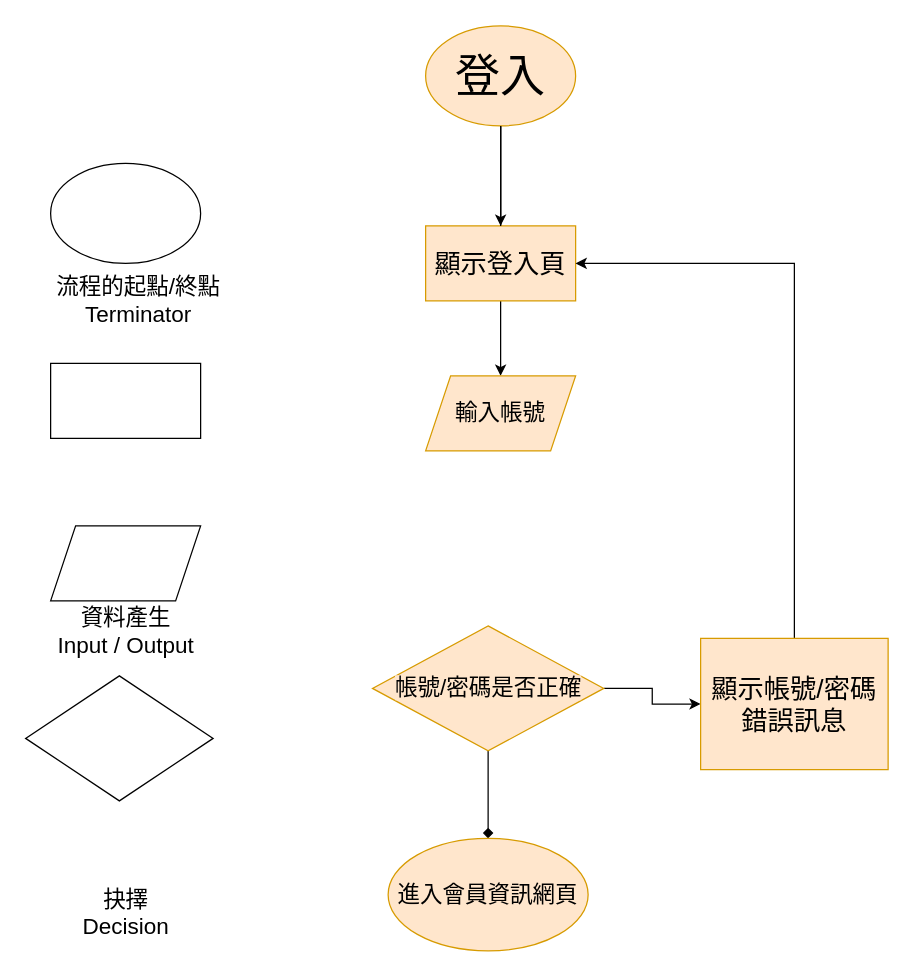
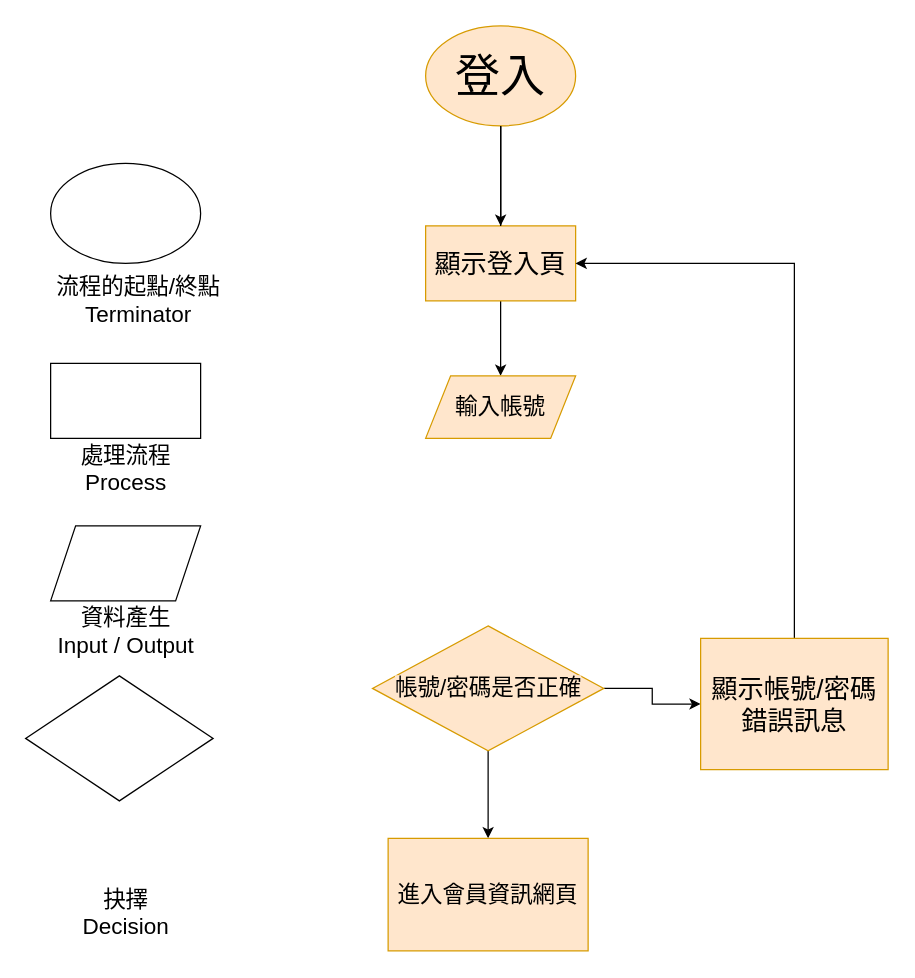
- <mxCell id="16" value="輸入帳號" style="shape=parallelogram;perimeter=parallelogramPerimeter;whiteSpace=wrap;html=1;fixedSize=1;fontSize=18;fillColor=#ffe6cc;strokeColor=#d79b00;" vertex="1" parent="1"><mxGeometry x="340" y="300" width="120" height="60" as="geometry" /></mxCell>
+ <mxCell id="16" value="輸入帳號" style="shape=parallelogram;perimeter=parallelogramPerimeter;whiteSpace=wrap;html=1;fixedSize=1;fontSize=18;fillColor=#ffe6cc;strokeColor=#d79b00;" vertex="1" parent="1"><mxGeometry x="340" y="300" width="120" height="50" as="geometry" /></mxCell>
+ <mxCell id="8" value="處理流程&lt;br&gt;Process" style="text;html=1;align=center;verticalAlign=middle;resizable=0;points=[];autosize=1;strokeColor=none;fillColor=none;fontSize=18;" vertex="1" parent="1"><mxGeometry x="55" y="350" width="90" height="50" as="geometry" /></mxCell>
- <mxCell id="17" style="edgeStyle=orthogonalEdgeStyle;rounded=0;orthogonalLoop=1;jettySize=auto;html=1;exitX=0.5;exitY=1;exitDx=0;exitDy=0;entryX=0.5;entryY=0;entryDx=0;entryDy=0;fontSize=18;endArrow=diamond;" edge="1" parent="1" source="19" target="20"><mxGeometry relative="1" as="geometry" /></mxCell>
+ <mxCell id="17" style="edgeStyle=orthogonalEdgeStyle;rounded=0;orthogonalLoop=1;jettySize=auto;html=1;exitX=0.5;exitY=1;exitDx=0;exitDy=0;entryX=0.5;entryY=0;entryDx=0;entryDy=0;fontSize=18;" edge="1" parent="1" source="19" target="20"><mxGeometry relative="1" as="geometry" /></mxCell>
- <mxCell id="20" value="進入會員資訊網頁" style="ellipse;whiteSpace=wrap;html=1;fontSize=18;fillColor=#ffe6cc;strokeColor=#d79b00;" vertex="1" parent="1"><mxGeometry x="310" y="670" width="160" height="90" as="geometry" /></mxCell>
+ <mxCell id="20" value="進入會員資訊網頁" style="whiteSpace=wrap;html=1;fontSize=18;fillColor=#ffe6cc;strokeColor=#d79b00;rounded=0;" vertex="1" parent="1"><mxGeometry x="310" y="670" width="160" height="90" as="geometry" /></mxCell>
